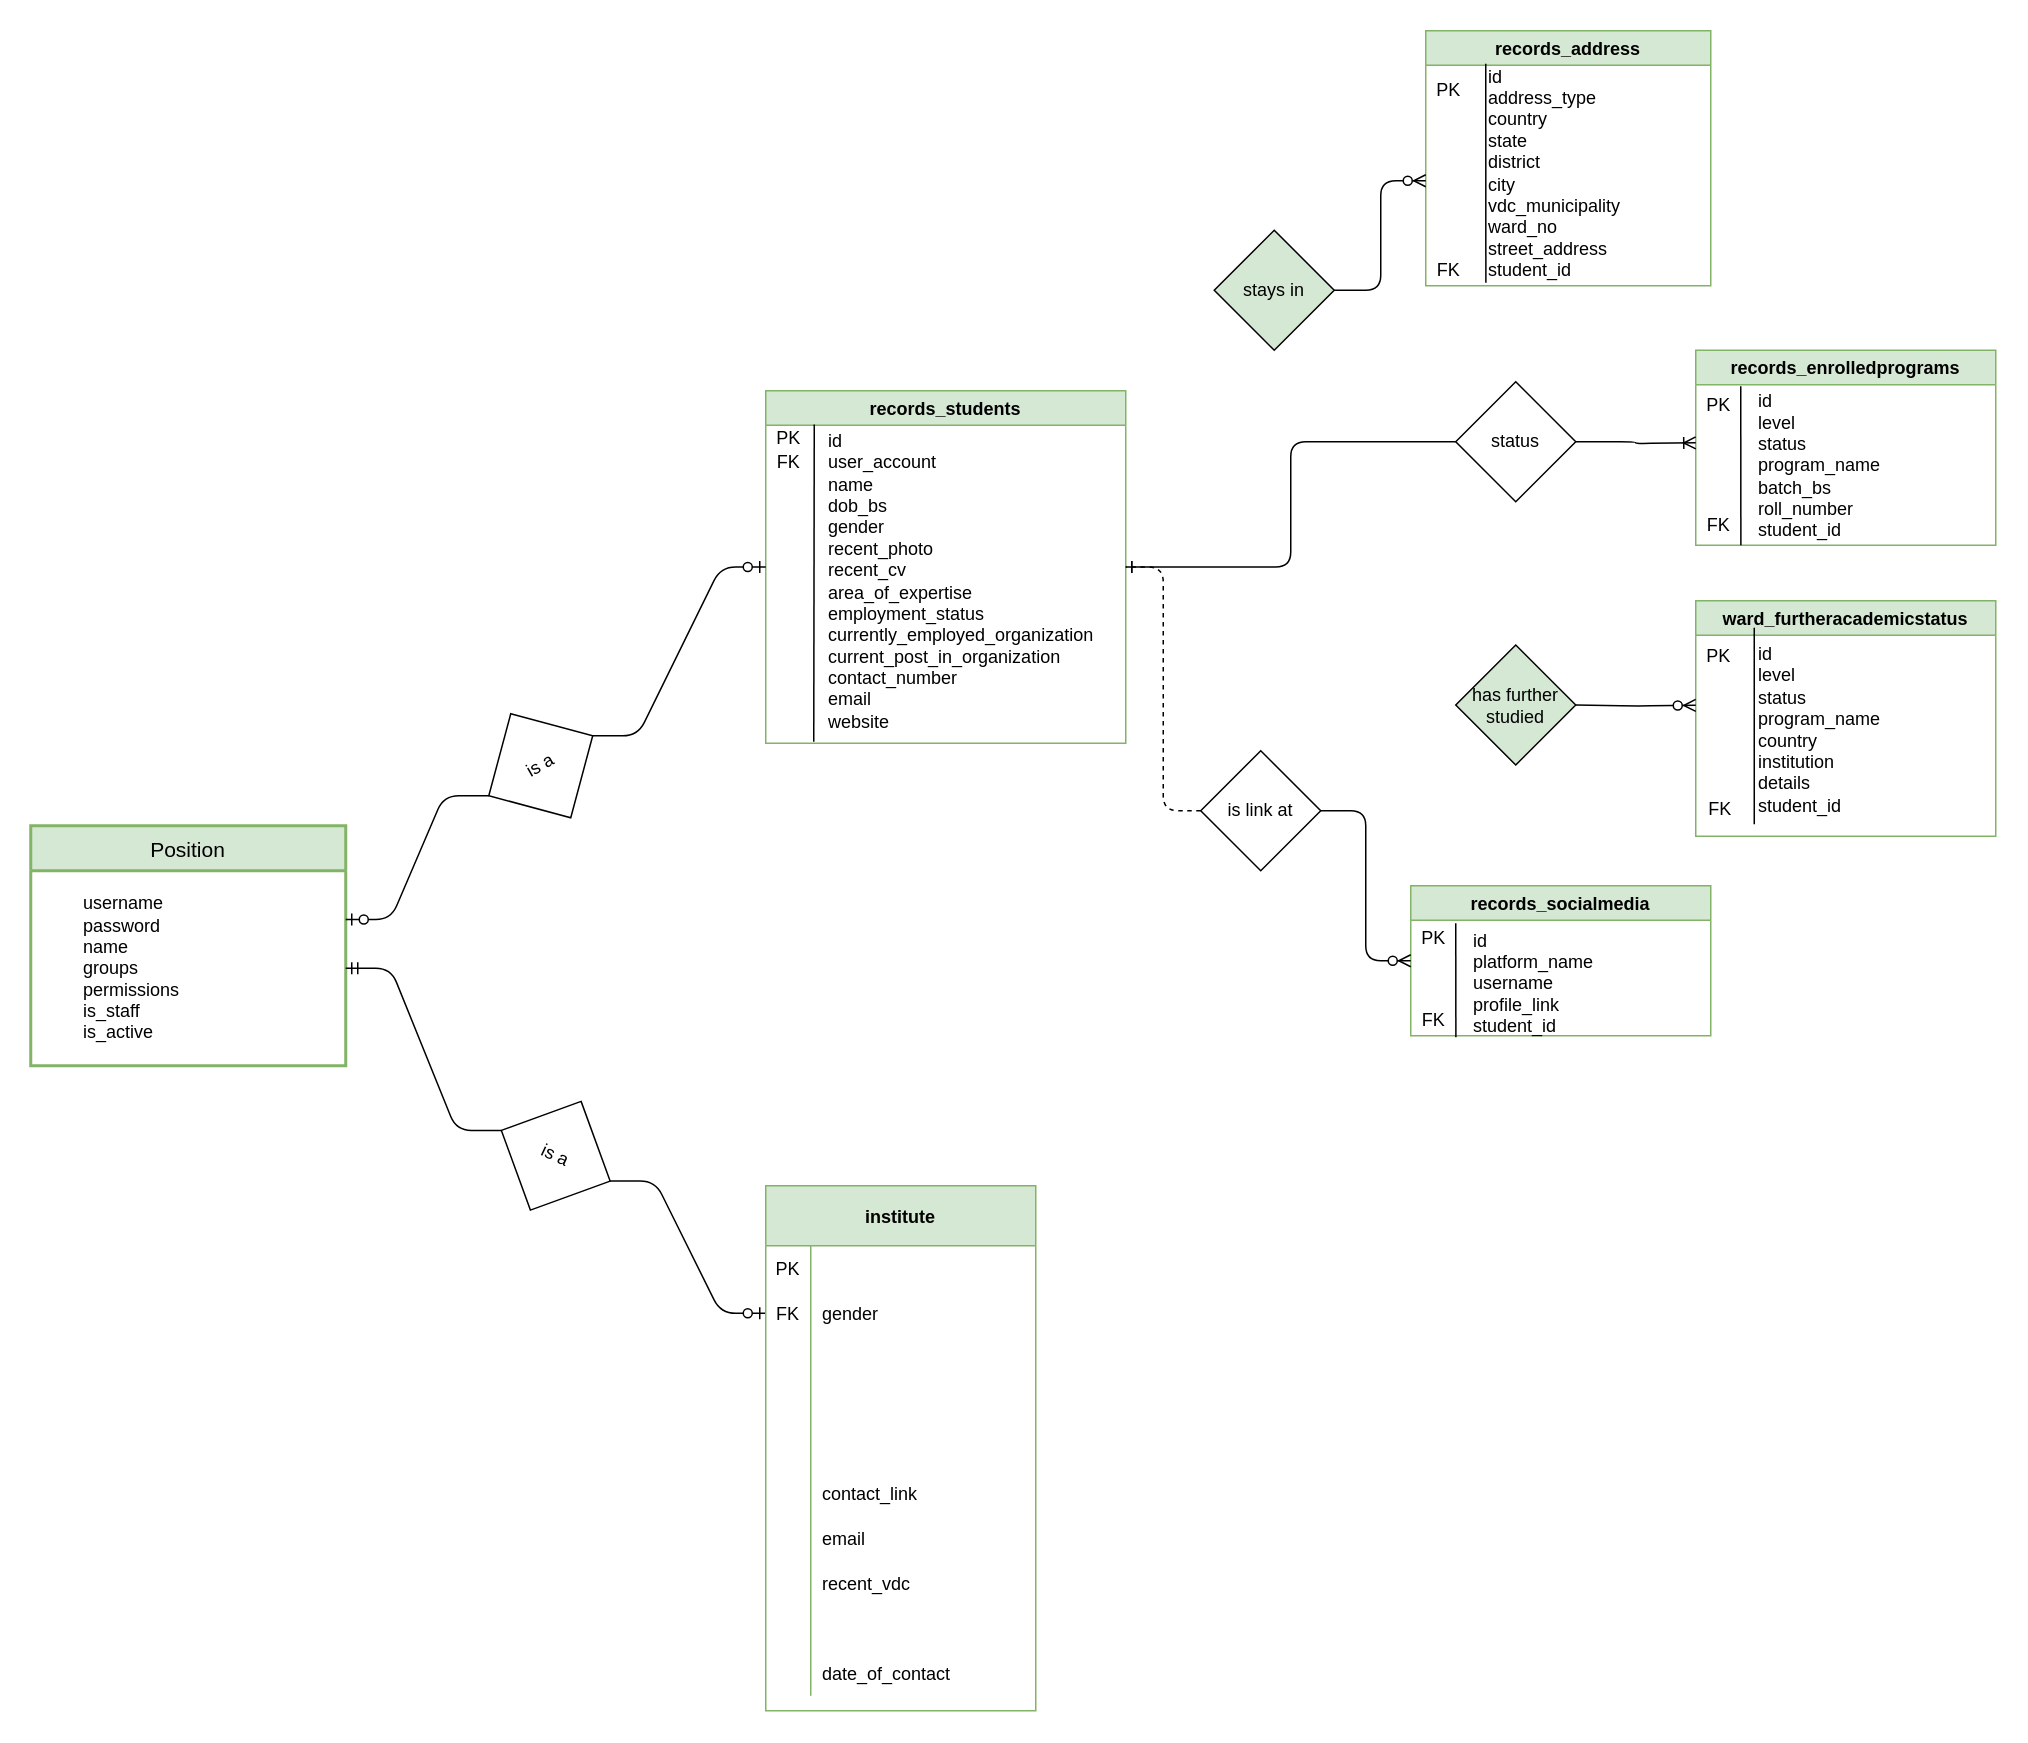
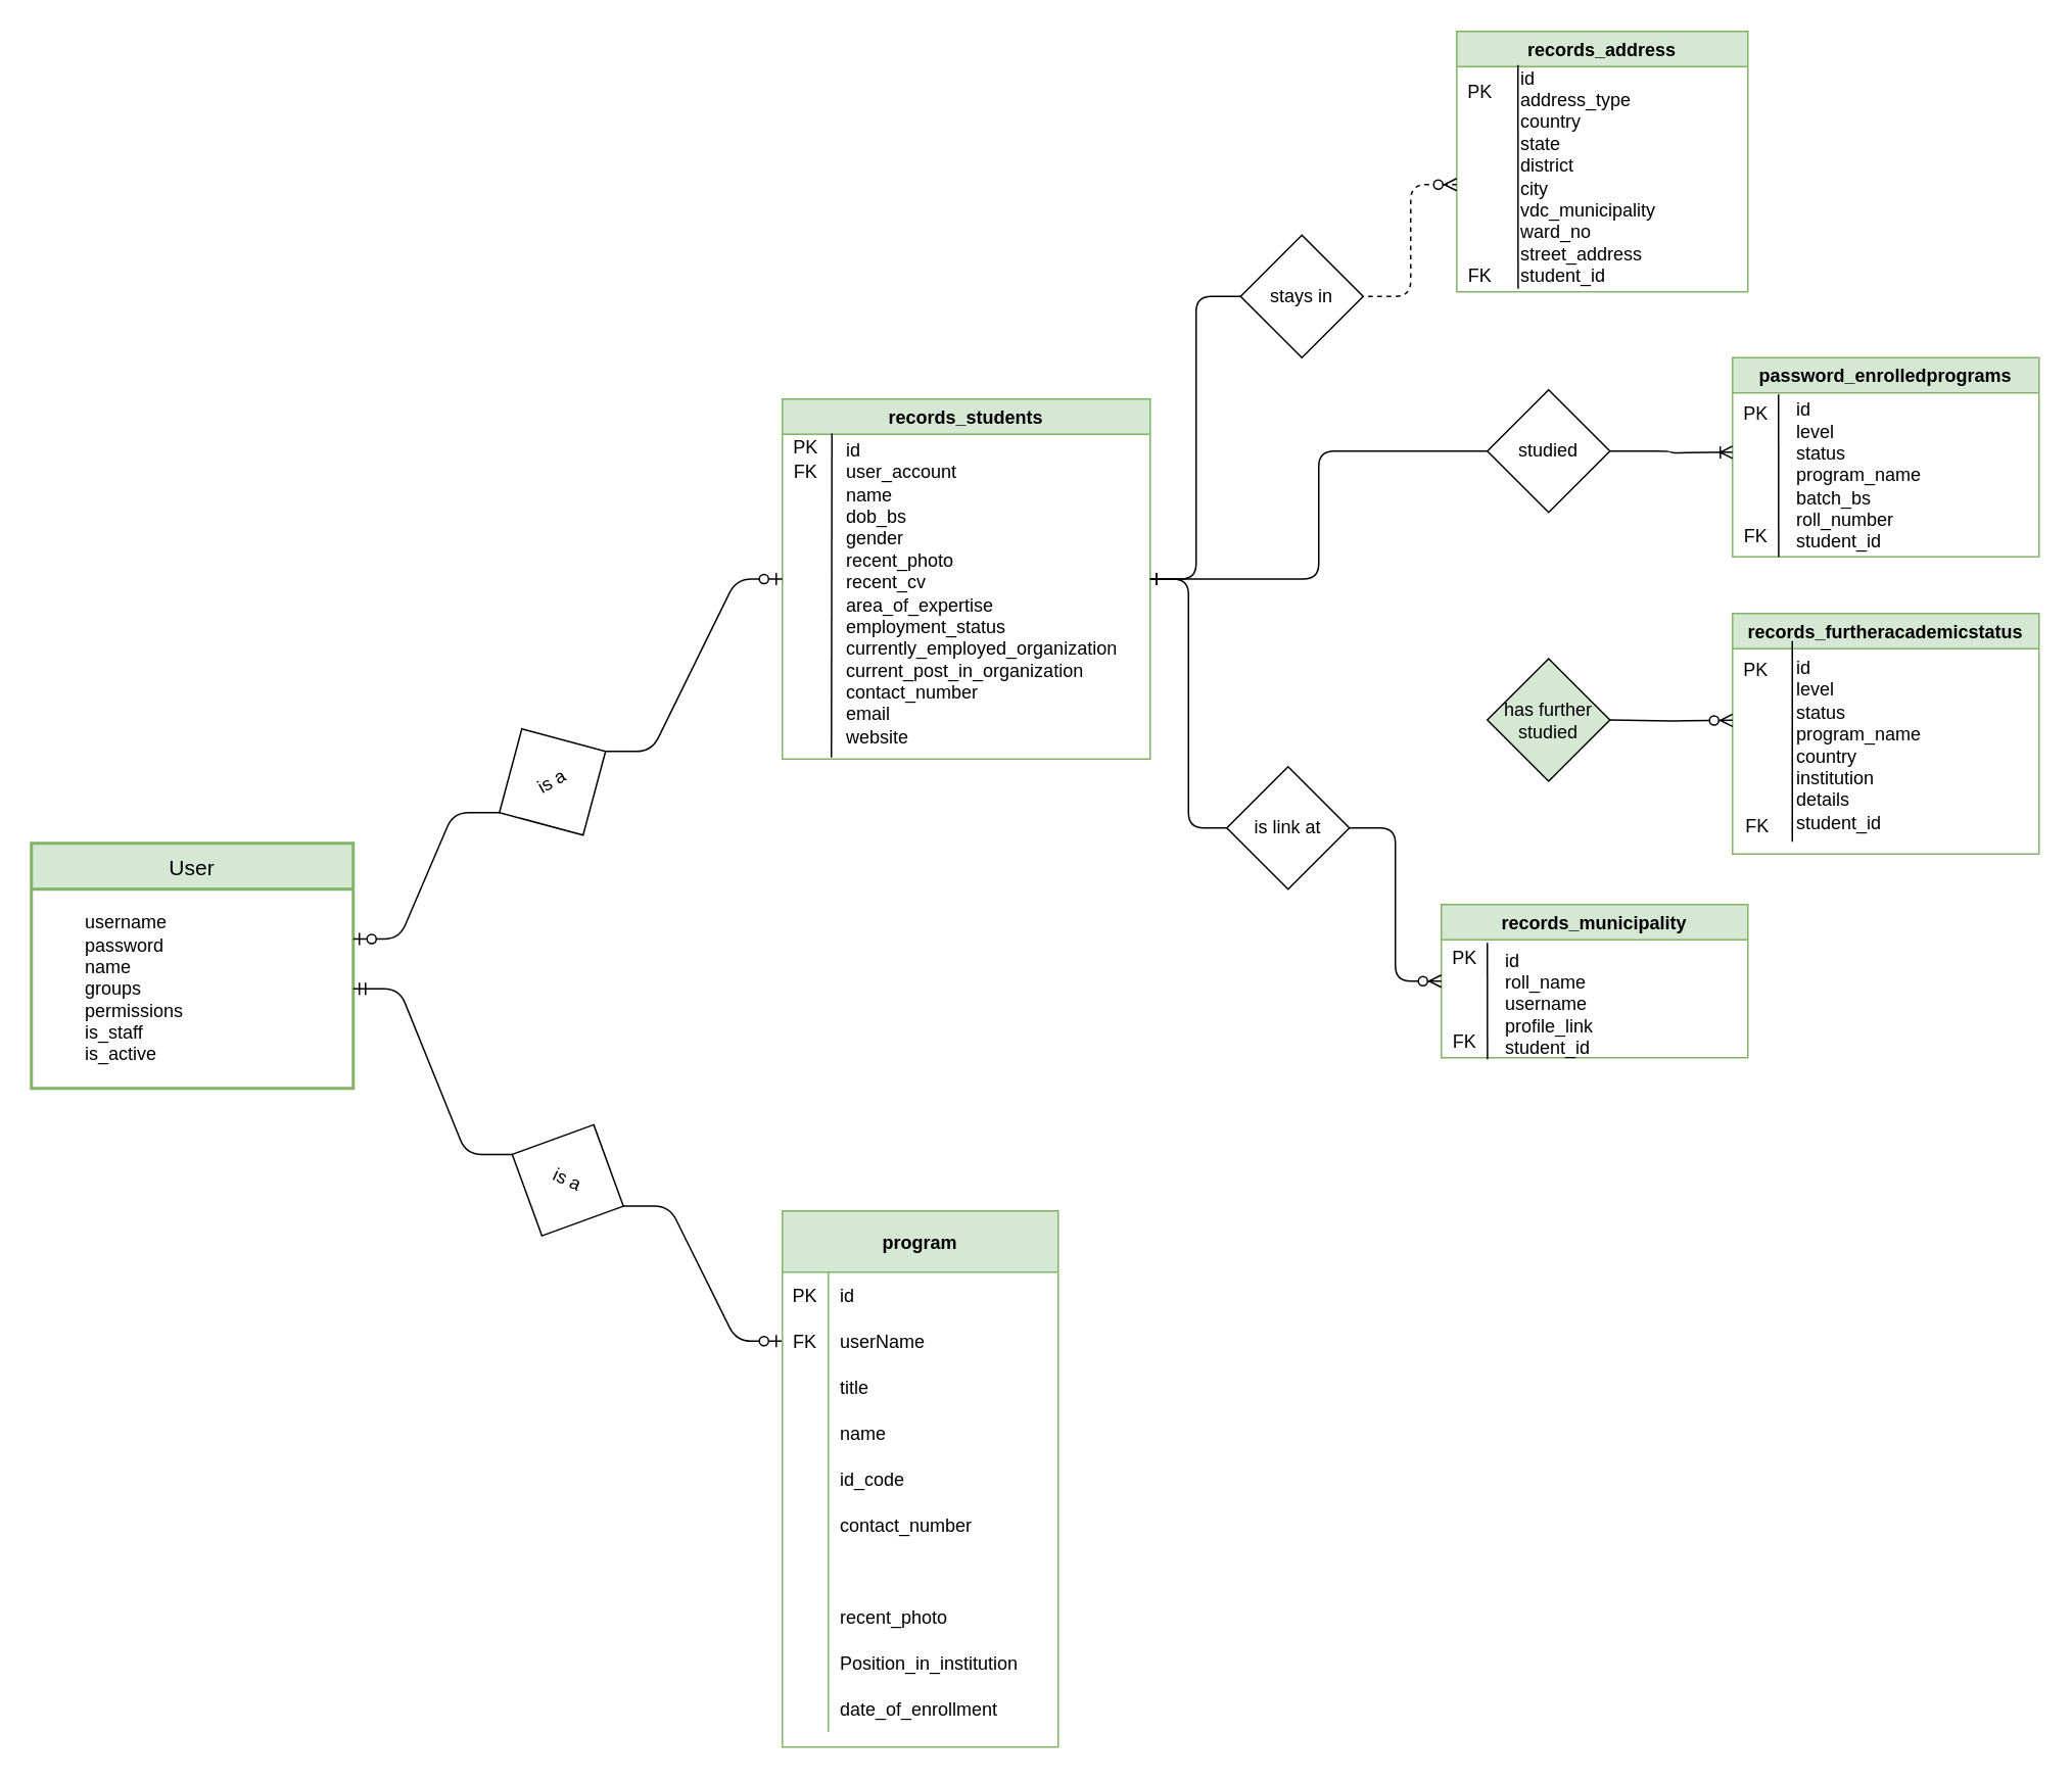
- <mxCell id="73" value="" style="edgeStyle=elbowEdgeStyle;fontSize=12;html=1;endArrow=none;startArrow=ERzeroToMany;endFill=0;" edge="1" parent="1" source="7" target="72"><mxGeometry width="100" height="100" relative="1" as="geometry"><mxPoint x="950" y="105" as="sourcePoint" /><mxPoint x="750" y="377" as="targetPoint" /><Array as="points"><mxPoint x="920" y="120" /><mxPoint x="910" y="140" /><mxPoint x="940" y="90" /><mxPoint x="850" y="30" /><mxPoint x="840" y="377" /><mxPoint x="840" y="260" /></Array></mxGeometry></mxCell>
+ <mxCell id="73" value="" style="edgeStyle=elbowEdgeStyle;fontSize=12;html=1;endArrow=none;startArrow=ERzeroToMany;endFill=0;dashed=1;" edge="1" parent="1" source="7" target="72"><mxGeometry width="100" height="100" relative="1" as="geometry"><mxPoint x="950" y="105" as="sourcePoint" /><mxPoint x="750" y="377" as="targetPoint" /><Array as="points"><mxPoint x="920" y="120" /><mxPoint x="910" y="140" /><mxPoint x="940" y="90" /><mxPoint x="850" y="30" /><mxPoint x="840" y="377" /><mxPoint x="840" y="260" /></Array></mxGeometry></mxCell>
- <mxCell id="72" value="stays in" style="rhombus;whiteSpace=wrap;html=1;fillColor=#d5e8d4;" vertex="1" parent="1"><mxGeometry x="809" y="153" width="80" height="80" as="geometry" /></mxCell>
+ <mxCell id="72" value="stays in" style="rhombus;whiteSpace=wrap;html=1;" vertex="1" parent="1"><mxGeometry x="809" y="153" width="80" height="80" as="geometry" /></mxCell>
- <mxCell id="18" value="records_enrolledprograms" style="swimlane;fillColor=#d5e8d4;strokeColor=#82b366;" parent="1" vertex="1"><mxGeometry x="1130" y="233" width="200" height="130" as="geometry" /></mxCell>
+ <mxCell id="18" value="password_enrolledprograms" style="swimlane;fillColor=#d5e8d4;strokeColor=#82b366;" parent="1" vertex="1"><mxGeometry x="1130" y="233" width="200" height="130" as="geometry" /></mxCell>
+ <mxCell id="30" value="" style="edgeStyle=elbowEdgeStyle;fontSize=12;html=1;endArrow=ERone;startArrow=none;endFill=0;" parent="1" source="72" target="2" edge="1"><mxGeometry width="100" height="100" relative="1" as="geometry"><mxPoint x="870" y="580" as="sourcePoint" /><mxPoint x="970" y="480" as="targetPoint" /><Array as="points" /></mxGeometry></mxCell>
- <mxCell id="76" value="status" style="rhombus;whiteSpace=wrap;html=1;" vertex="1" parent="1"><mxGeometry x="970" y="254" width="80" height="80" as="geometry" /></mxCell>
+ <mxCell id="76" value="studied" style="rhombus;whiteSpace=wrap;html=1;" vertex="1" parent="1"><mxGeometry x="970" y="254" width="80" height="80" as="geometry" /></mxCell>
- <mxCell id="12" value="ward_furtheracademicstatus" style="swimlane;fillColor=#d5e8d4;strokeColor=#82b366;" parent="1" vertex="1"><mxGeometry x="1130" y="400" width="200" height="157" as="geometry" /></mxCell>
+ <mxCell id="12" value="records_furtheracademicstatus" style="swimlane;fillColor=#d5e8d4;strokeColor=#82b366;" parent="1" vertex="1"><mxGeometry x="1130" y="400" width="200" height="157" as="geometry" /></mxCell>
- <mxCell id="32" value="" style="fontSize=12;html=1;endArrow=ERone;startArrow=none;exitX=0;exitY=0.5;exitDx=0;exitDy=0;edgeStyle=elbowEdgeStyle;endFill=0;entryX=1;entryY=0.5;entryDx=0;entryDy=0;dashed=1;" parent="1" source="74" target="2" edge="1"><mxGeometry width="100" height="100" relative="1" as="geometry"><mxPoint x="920" y="580" as="sourcePoint" /><mxPoint x="740" y="390" as="targetPoint" /></mxGeometry></mxCell>
+ <mxCell id="32" value="" style="fontSize=12;html=1;endArrow=ERone;startArrow=none;exitX=0;exitY=0.5;exitDx=0;exitDy=0;edgeStyle=elbowEdgeStyle;endFill=0;entryX=1;entryY=0.5;entryDx=0;entryDy=0;" parent="1" source="74" target="2" edge="1"><mxGeometry width="100" height="100" relative="1" as="geometry"><mxPoint x="920" y="580" as="sourcePoint" /><mxPoint x="740" y="390" as="targetPoint" /></mxGeometry></mxCell>
- <mxCell id="33" value="Position" style="swimlane;childLayout=stackLayout;horizontal=1;startSize=30;horizontalStack=0;rounded=0;fontSize=14;fontStyle=0;strokeWidth=2;resizeParent=0;resizeLast=1;shadow=0;dashed=0;align=center;fillColor=#d5e8d4;strokeColor=#82b366;" parent="1" vertex="1"><mxGeometry x="20" y="550" width="210" height="160" as="geometry" /></mxCell>
+ <mxCell id="33" value="User" style="swimlane;childLayout=stackLayout;horizontal=1;startSize=30;horizontalStack=0;rounded=0;fontSize=14;fontStyle=0;strokeWidth=2;resizeParent=0;resizeLast=1;shadow=0;dashed=0;align=center;fillColor=#d5e8d4;strokeColor=#82b366;" parent="1" vertex="1"><mxGeometry x="20" y="550" width="210" height="160" as="geometry" /></mxCell>
- <mxCell id="24" value="records_socialmedia" style="swimlane;fillColor=#d5e8d4;strokeColor=#82b366;" parent="1" vertex="1"><mxGeometry x="940" y="590" width="200" height="100" as="geometry" /></mxCell>
+ <mxCell id="24" value="records_municipality" style="swimlane;fillColor=#d5e8d4;strokeColor=#82b366;" parent="1" vertex="1"><mxGeometry x="940" y="590" width="200" height="100" as="geometry" /></mxCell>
- <mxCell id="26" value="&lt;div align=&quot;left&quot;&gt;id&lt;/div&gt;&lt;div align=&quot;left&quot;&gt;platform_name&lt;/div&gt;&lt;div align=&quot;left&quot;&gt;username&lt;/div&gt;&lt;div align=&quot;left&quot;&gt;profile_link&lt;/div&gt;&lt;div align=&quot;left&quot;&gt;student_id&lt;br&gt;&lt;/div&gt;" style="text;html=1;align=left;verticalAlign=middle;resizable=0;points=[];autosize=1;strokeColor=none;fillColor=none;" parent="24" vertex="1"><mxGeometry x="40" y="25" width="90" height="80" as="geometry" /></mxCell>
+ <mxCell id="26" value="&lt;div align=&quot;left&quot;&gt;id&lt;/div&gt;&lt;div align=&quot;left&quot;&gt;roll_name&lt;/div&gt;&lt;div align=&quot;left&quot;&gt;username&lt;/div&gt;&lt;div align=&quot;left&quot;&gt;profile_link&lt;/div&gt;&lt;div align=&quot;left&quot;&gt;student_id&lt;br&gt;&lt;/div&gt;" style="text;html=1;align=left;verticalAlign=middle;resizable=0;points=[];autosize=1;strokeColor=none;fillColor=none;" parent="24" vertex="1"><mxGeometry x="40" y="25" width="90" height="80" as="geometry" /></mxCell>
- <mxCell id="37" value="institute" style="shape=table;startSize=40;container=1;collapsible=1;childLayout=tableLayout;fixedRows=1;rowLines=0;fontStyle=1;align=center;resizeLast=1;rounded=0;fillColor=#d5e8d4;strokeColor=#82b366;" parent="1" vertex="1"><mxGeometry x="510" y="790" width="180" height="350" as="geometry" /></mxCell>
+ <mxCell id="37" value="program" style="shape=table;startSize=40;container=1;collapsible=1;childLayout=tableLayout;fixedRows=1;rowLines=0;fontStyle=1;align=center;resizeLast=1;rounded=0;fillColor=#d5e8d4;strokeColor=#82b366;" parent="1" vertex="1"><mxGeometry x="510" y="790" width="180" height="350" as="geometry" /></mxCell>
+ <mxCell id="40" value="id" style="shape=partialRectangle;connectable=0;fillColor=none;top=0;left=0;bottom=0;right=0;align=left;spacingLeft=6;overflow=hidden;" parent="38" vertex="1"><mxGeometry x="30" width="150" height="30" as="geometry" /></mxCell>
- <mxCell id="43" value="gender" style="shape=partialRectangle;connectable=0;fillColor=none;top=0;left=0;bottom=0;right=0;align=left;spacingLeft=6;overflow=hidden;" parent="41" vertex="1"><mxGeometry x="30" width="150" height="30" as="geometry" /></mxCell>
+ <mxCell id="43" value="userName" style="shape=partialRectangle;connectable=0;fillColor=none;top=0;left=0;bottom=0;right=0;align=left;spacingLeft=6;overflow=hidden;" parent="41" vertex="1"><mxGeometry x="30" width="150" height="30" as="geometry" /></mxCell>
+ <mxCell id="46" value="title" style="shape=partialRectangle;connectable=0;fillColor=none;top=0;left=0;bottom=0;right=0;align=left;spacingLeft=6;overflow=hidden;" parent="44" vertex="1"><mxGeometry x="30" width="150" height="30" as="geometry" /></mxCell>
+ <mxCell id="49" value="name" style="shape=partialRectangle;connectable=0;fillColor=none;top=0;left=0;bottom=0;right=0;align=left;spacingLeft=6;overflow=hidden;" parent="47" vertex="1"><mxGeometry x="30" width="150" height="30" as="geometry" /></mxCell>
+ <mxCell id="52" value="id_code" style="shape=partialRectangle;connectable=0;fillColor=none;top=0;left=0;bottom=0;right=0;align=left;spacingLeft=6;overflow=hidden;" parent="50" vertex="1"><mxGeometry x="30" width="150" height="30" as="geometry" /></mxCell>
- <mxCell id="55" value="contact_link" style="shape=partialRectangle;connectable=0;fillColor=none;top=0;left=0;bottom=0;right=0;align=left;spacingLeft=6;overflow=hidden;" parent="53" vertex="1"><mxGeometry x="30" width="150" height="30" as="geometry" /></mxCell>
+ <mxCell id="55" value="contact_number" style="shape=partialRectangle;connectable=0;fillColor=none;top=0;left=0;bottom=0;right=0;align=left;spacingLeft=6;overflow=hidden;" parent="53" vertex="1"><mxGeometry x="30" width="150" height="30" as="geometry" /></mxCell>
- <mxCell id="58" value="email" style="shape=partialRectangle;connectable=0;fillColor=none;top=0;left=0;bottom=0;right=0;align=left;spacingLeft=6;overflow=hidden;" parent="56" vertex="1"><mxGeometry x="30" width="150" height="30" as="geometry" /></mxCell>
- <mxCell id="61" value="recent_vdc" style="shape=partialRectangle;connectable=0;fillColor=none;top=0;left=0;bottom=0;right=0;align=left;spacingLeft=6;overflow=hidden;" parent="59" vertex="1"><mxGeometry x="30" width="150" height="30" as="geometry" /></mxCell>
+ <mxCell id="61" value="recent_photo" style="shape=partialRectangle;connectable=0;fillColor=none;top=0;left=0;bottom=0;right=0;align=left;spacingLeft=6;overflow=hidden;" parent="59" vertex="1"><mxGeometry x="30" width="150" height="30" as="geometry" /></mxCell>
+ <mxCell id="64" value="Position_in_institution" style="shape=partialRectangle;connectable=0;fillColor=none;top=0;left=0;bottom=0;right=0;align=left;spacingLeft=6;overflow=hidden;" parent="62" vertex="1"><mxGeometry x="30" width="150" height="30" as="geometry" /></mxCell>
- <mxCell id="67" value="date_of_contact" style="shape=partialRectangle;connectable=0;fillColor=none;top=0;left=0;bottom=0;right=0;align=left;spacingLeft=6;overflow=hidden;" parent="65" vertex="1"><mxGeometry x="30" width="150" height="30" as="geometry" /></mxCell>
+ <mxCell id="67" value="date_of_enrollment" style="shape=partialRectangle;connectable=0;fillColor=none;top=0;left=0;bottom=0;right=0;align=left;spacingLeft=6;overflow=hidden;" parent="65" vertex="1"><mxGeometry x="30" width="150" height="30" as="geometry" /></mxCell>
